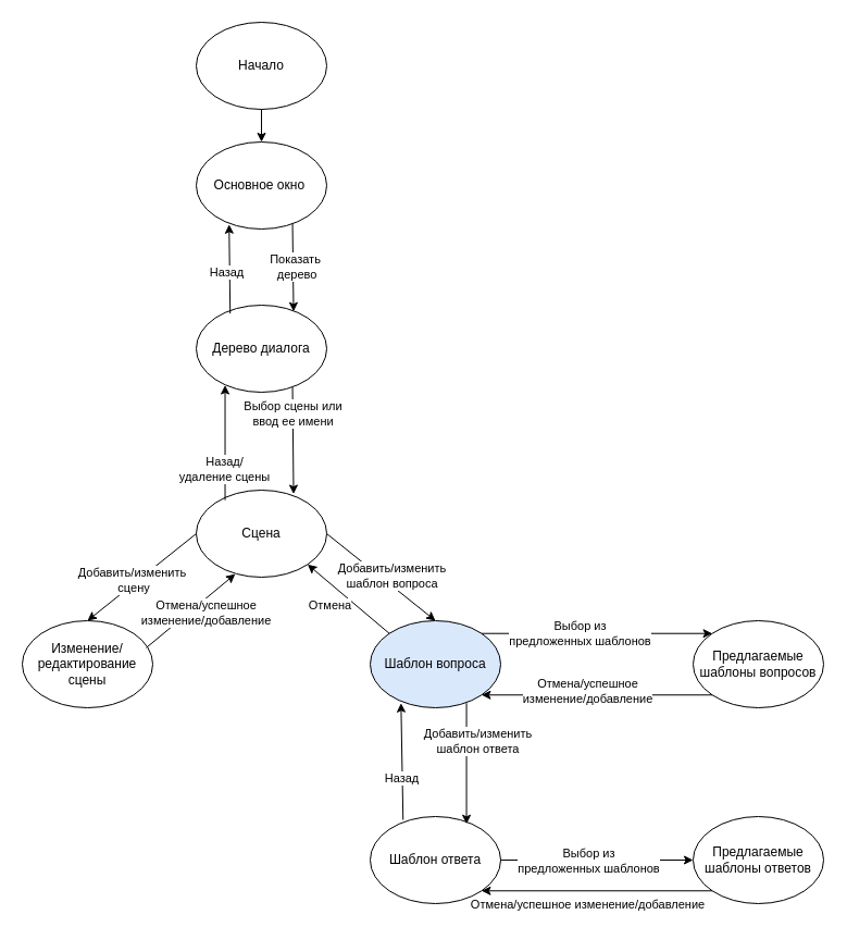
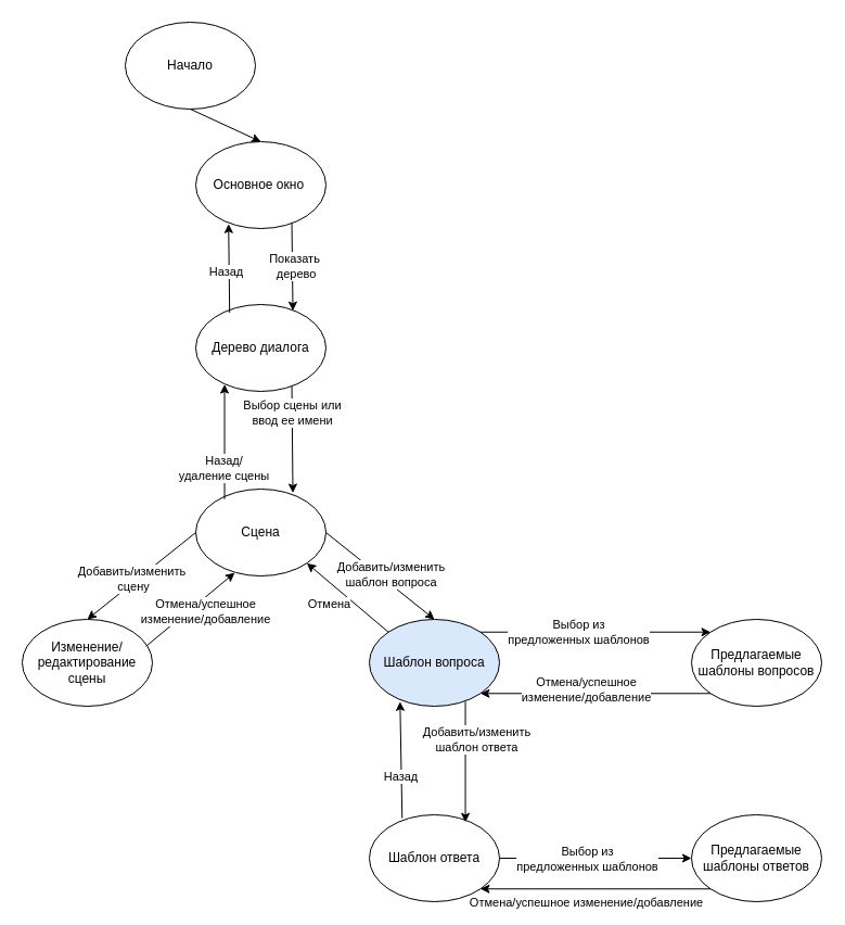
- <mxCell id="2" value="Начало" style="ellipse;whiteSpace=wrap;html=1;" vertex="1" parent="1"><mxGeometry x="180" y="20" width="120" height="80" as="geometry" /></mxCell>
+ <mxCell id="2" value="Начало" style="ellipse;whiteSpace=wrap;html=1;" vertex="1" parent="1"><mxGeometry x="115" y="20" width="120" height="80" as="geometry" /></mxCell>
